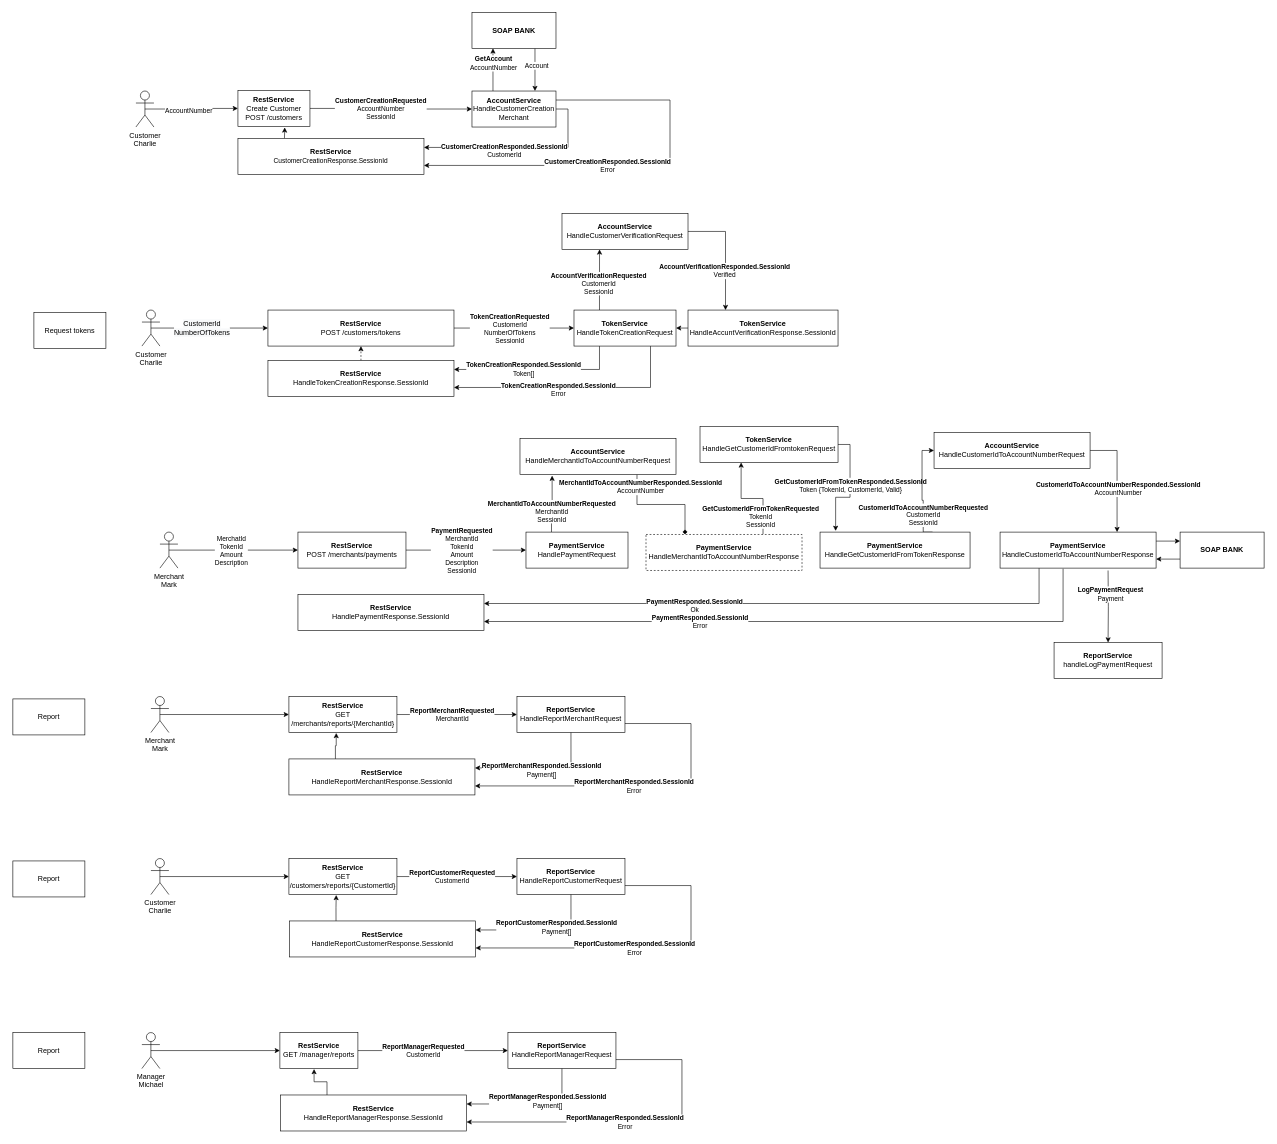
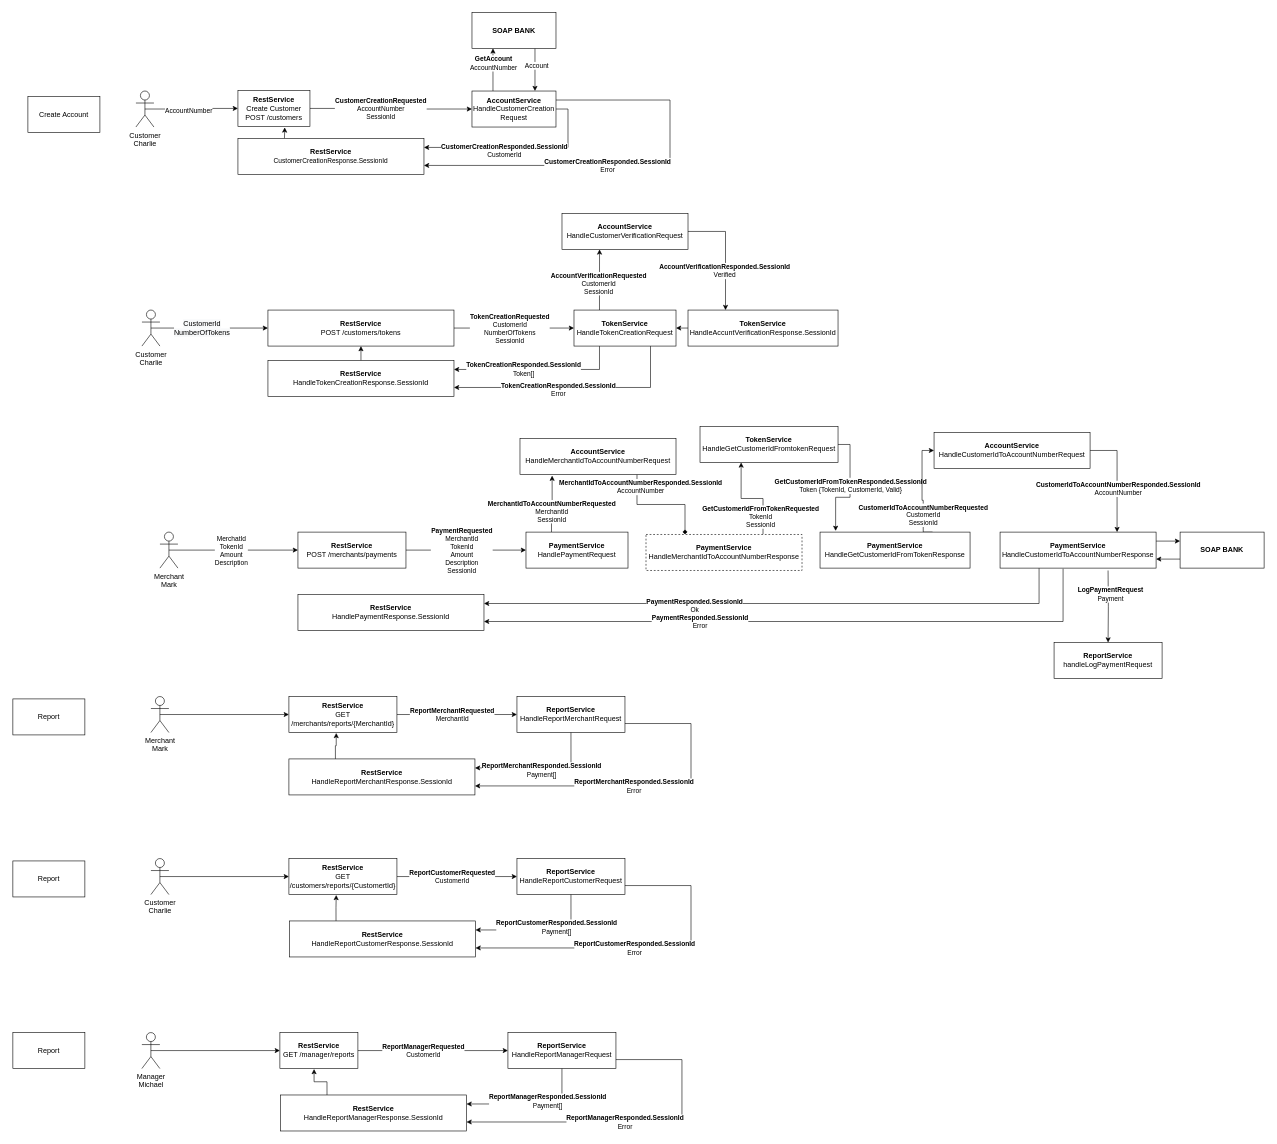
- <mxCell id="14" value="&lt;b&gt;AccountService&lt;br&gt;&lt;/b&gt;HandleCustomerCreation&lt;br&gt;Merchant" style="rounded=0;whiteSpace=wrap;html=1;" parent="1" vertex="1"><mxGeometry x="786" y="151" width="140" height="60" as="geometry" /></mxCell>
+ <mxCell id="14" value="&lt;b&gt;AccountService&lt;br&gt;&lt;/b&gt;HandleCustomerCreation&lt;br&gt;Request" style="rounded=0;whiteSpace=wrap;html=1;" parent="1" vertex="1"><mxGeometry x="786" y="151" width="140" height="60" as="geometry" /></mxCell>
+ <mxCell id="31" value="Create Account" style="rounded=0;whiteSpace=wrap;html=1;" parent="1" vertex="1"><mxGeometry x="46" y="160" width="120" height="60" as="geometry" /></mxCell>
- <mxCell id="32" value="Request tokens" style="rounded=0;whiteSpace=wrap;html=1;" parent="1" vertex="1"><mxGeometry x="56" y="520" width="120" height="60" as="geometry" /></mxCell>
- <mxCell id="57" style="edgeStyle=orthogonalEdgeStyle;rounded=0;orthogonalLoop=1;jettySize=auto;html=1;exitX=0.5;exitY=0;exitDx=0;exitDy=0;entryX=0.5;entryY=1;entryDx=0;entryDy=0;dashed=1;" parent="1" source="58" target="23" edge="1"><mxGeometry relative="1" as="geometry" /></mxCell>
+ <mxCell id="57" style="edgeStyle=orthogonalEdgeStyle;rounded=0;orthogonalLoop=1;jettySize=auto;html=1;exitX=0.5;exitY=0;exitDx=0;exitDy=0;entryX=0.5;entryY=1;entryDx=0;entryDy=0;" parent="1" source="58" target="23" edge="1"><mxGeometry relative="1" as="geometry" /></mxCell>
